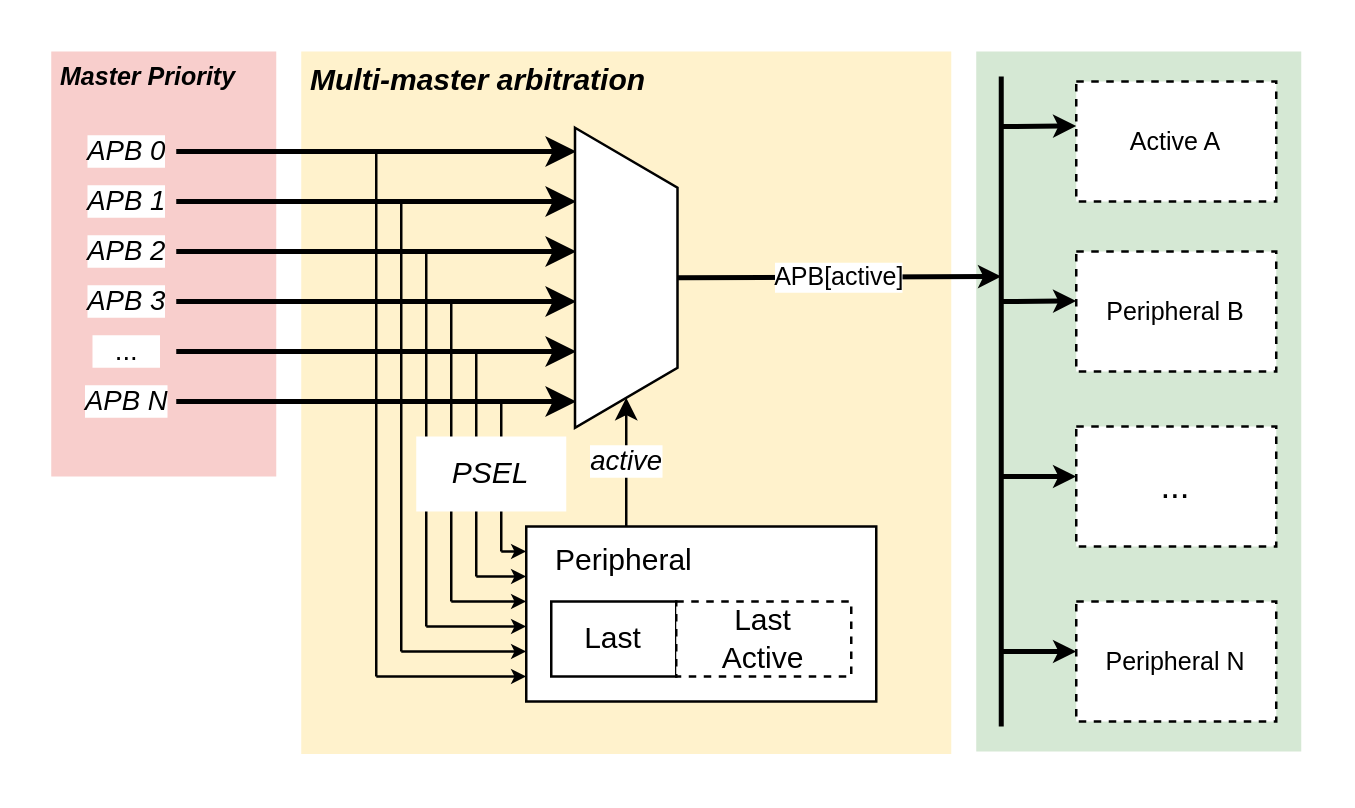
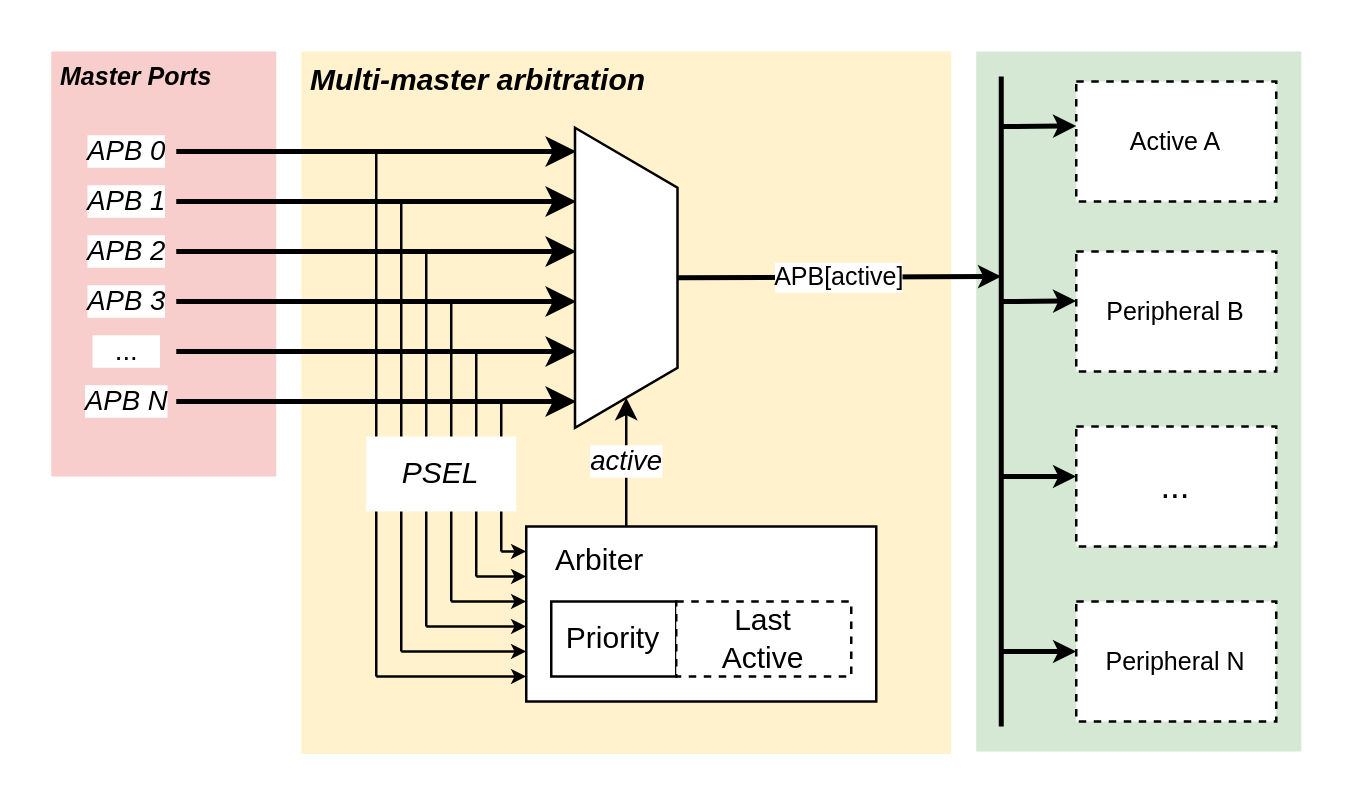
- <mxCell id="2" value="Master Priority" style="rounded=0;whiteSpace=wrap;html=1;labelBackgroundColor=none;fillColor=#F8CECC;fontSize=10;align=left;strokeColor=none;spacingTop=-4;spacing=4;verticalAlign=top;fontStyle=3" vertex="1" parent="1"><mxGeometry x="20" y="20" width="90" height="170" as="geometry" /></mxCell>
+ <mxCell id="2" value="Master Ports" style="rounded=0;whiteSpace=wrap;html=1;labelBackgroundColor=none;fillColor=#F8CECC;fontSize=10;align=left;strokeColor=none;spacingTop=-4;spacing=4;verticalAlign=top;fontStyle=3" vertex="1" parent="1"><mxGeometry x="20" y="20" width="90" height="170" as="geometry" /></mxCell>
- <mxCell id="28" value="PSEL" style="text;html=1;strokeColor=none;fillColor=#ffffff;align=center;verticalAlign=middle;whiteSpace=wrap;rounded=0;labelBackgroundColor=none;spacing=3;fontStyle=2" vertex="1" parent="1"><mxGeometry x="166" y="174" width="60" height="30" as="geometry" /></mxCell>
+ <mxCell id="28" value="PSEL" style="text;html=1;strokeColor=none;fillColor=#ffffff;align=center;verticalAlign=middle;whiteSpace=wrap;rounded=0;labelBackgroundColor=none;spacing=3;fontStyle=2" vertex="1" parent="1"><mxGeometry x="146" y="174" width="60" height="30" as="geometry" /></mxCell>
- <mxCell id="15" value="Peripheral" style="rounded=0;whiteSpace=wrap;html=1;align=left;verticalAlign=top;spacingLeft=10;" vertex="1" parent="1"><mxGeometry x="210" y="210" width="140" height="70" as="geometry" /></mxCell>
+ <mxCell id="15" value="Arbiter" style="rounded=0;whiteSpace=wrap;html=1;align=left;verticalAlign=top;spacingLeft=10;" vertex="1" parent="1"><mxGeometry x="210" y="210" width="140" height="70" as="geometry" /></mxCell>
- <mxCell id="29" value="Last" style="rounded=0;whiteSpace=wrap;html=1;labelBackgroundColor=none;fillColor=#ffffff;align=center;" vertex="1" parent="1"><mxGeometry x="220" y="240" width="50" height="30" as="geometry" /></mxCell>
+ <mxCell id="29" value="Priority" style="rounded=0;whiteSpace=wrap;html=1;labelBackgroundColor=none;fillColor=#ffffff;align=center;" vertex="1" parent="1"><mxGeometry x="220" y="240" width="50" height="30" as="geometry" /></mxCell>
